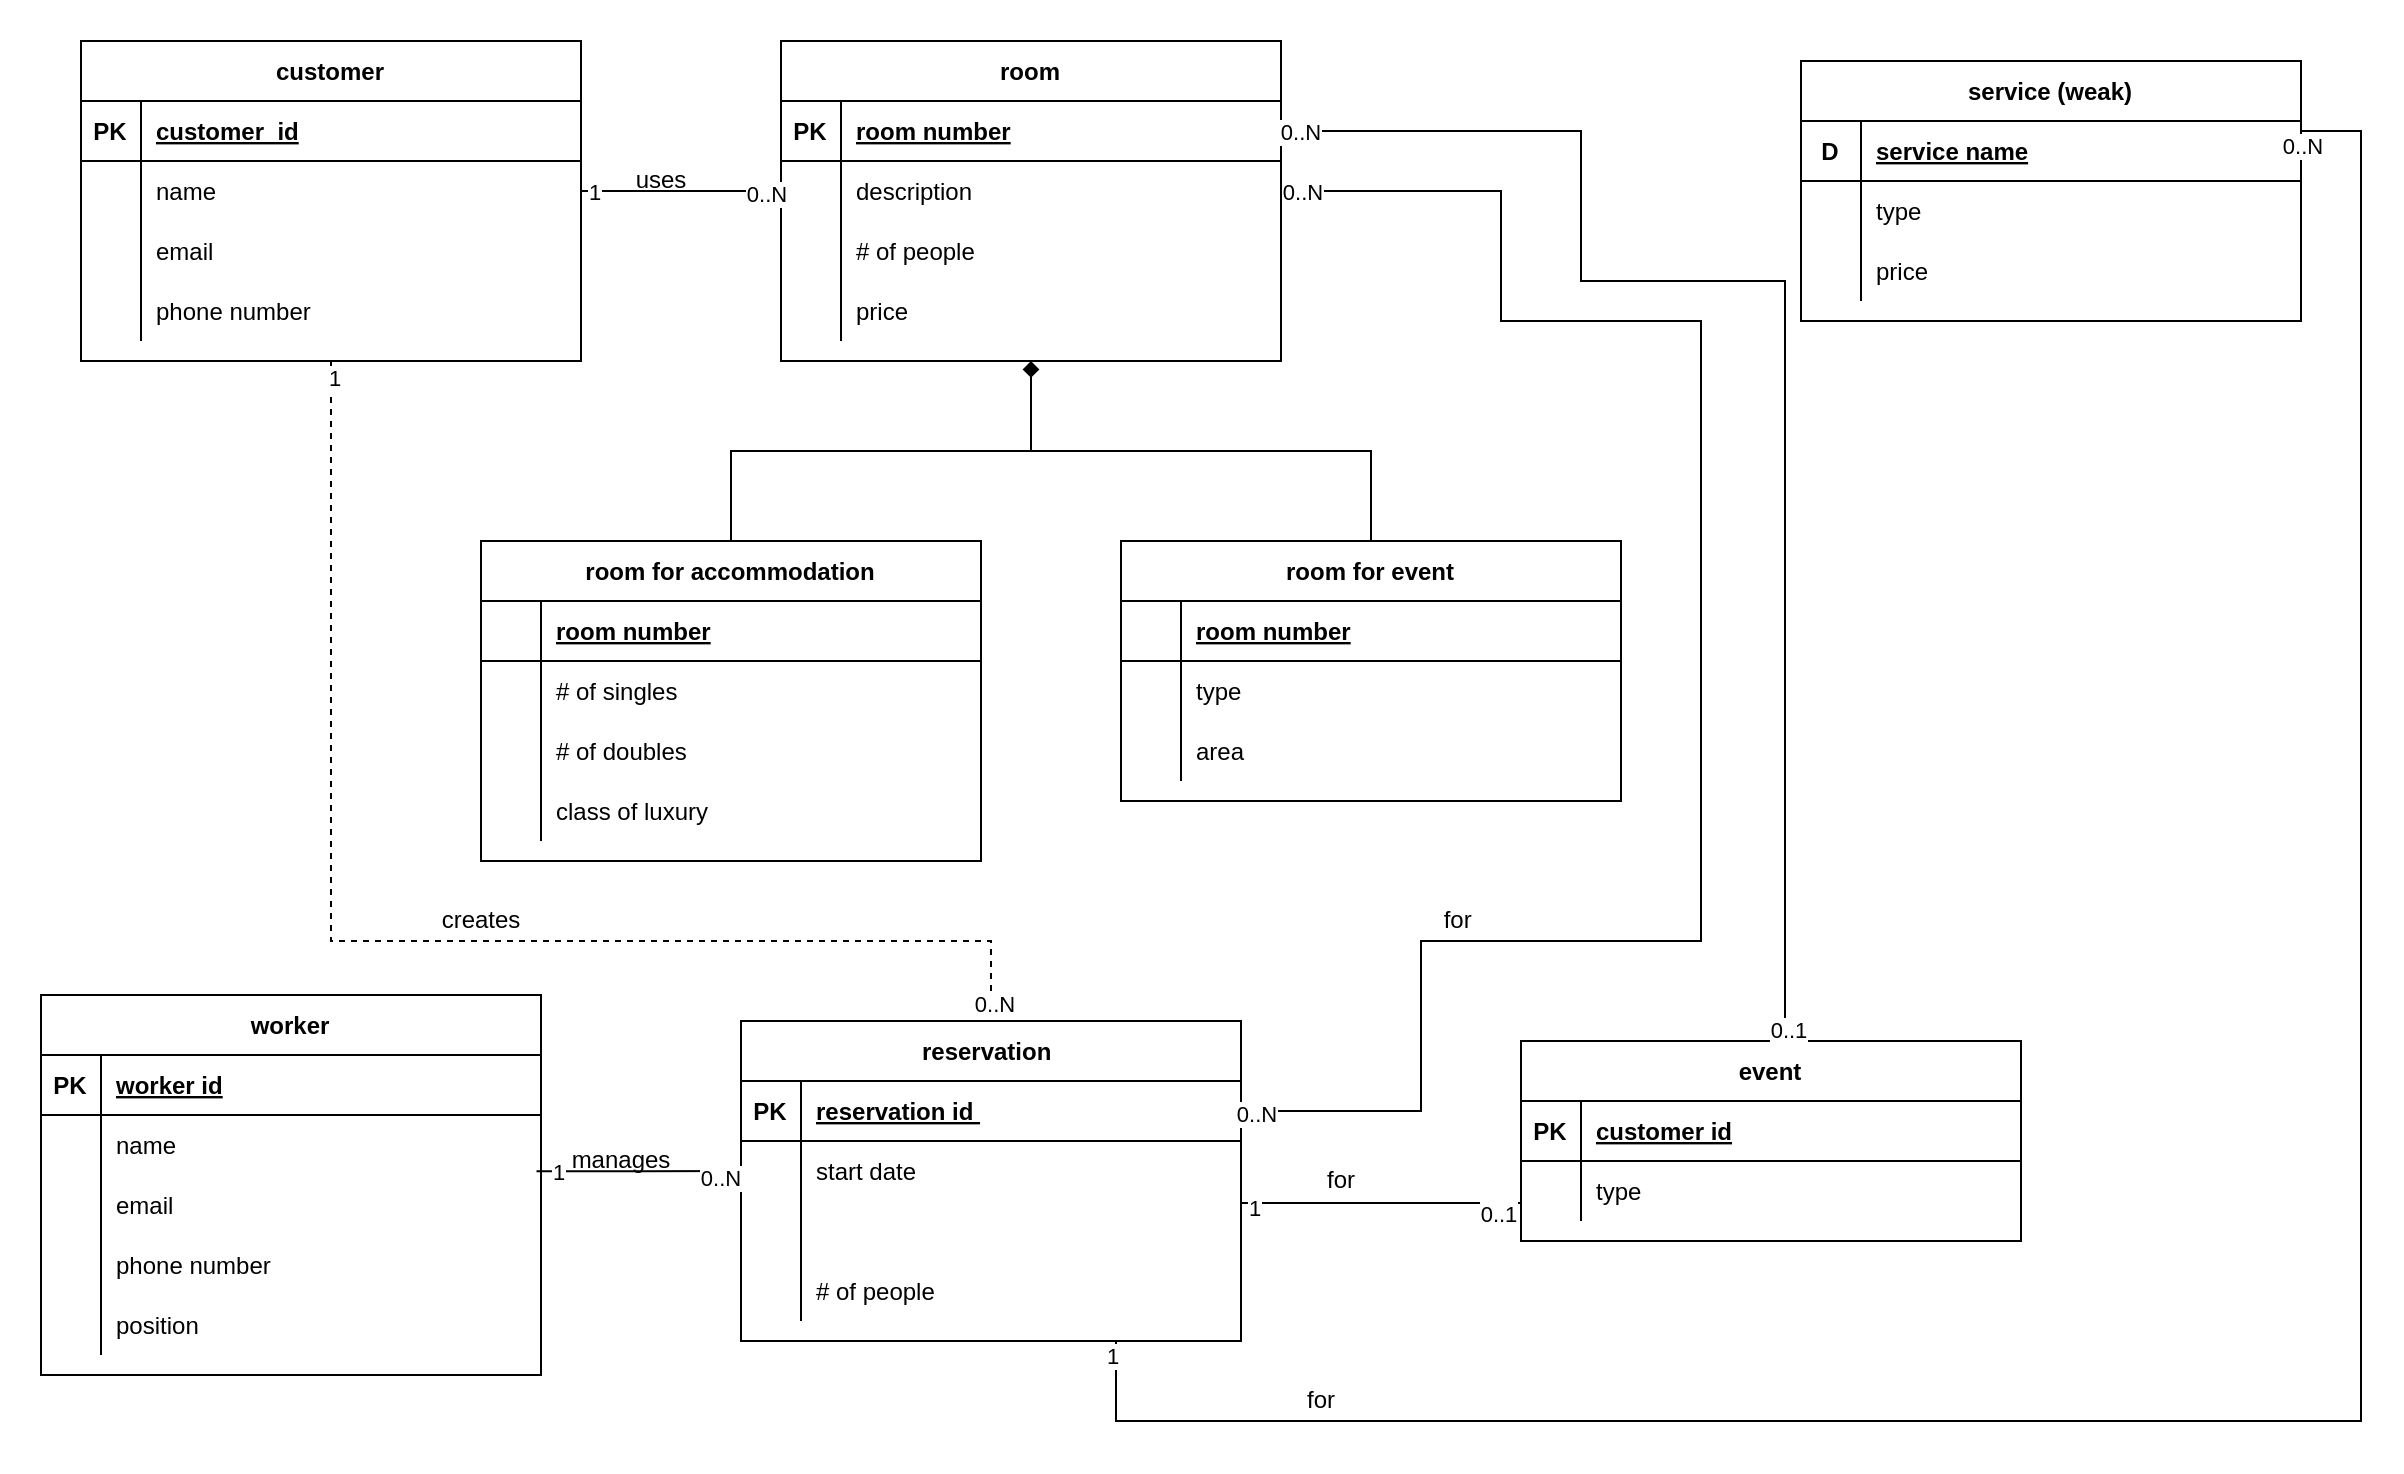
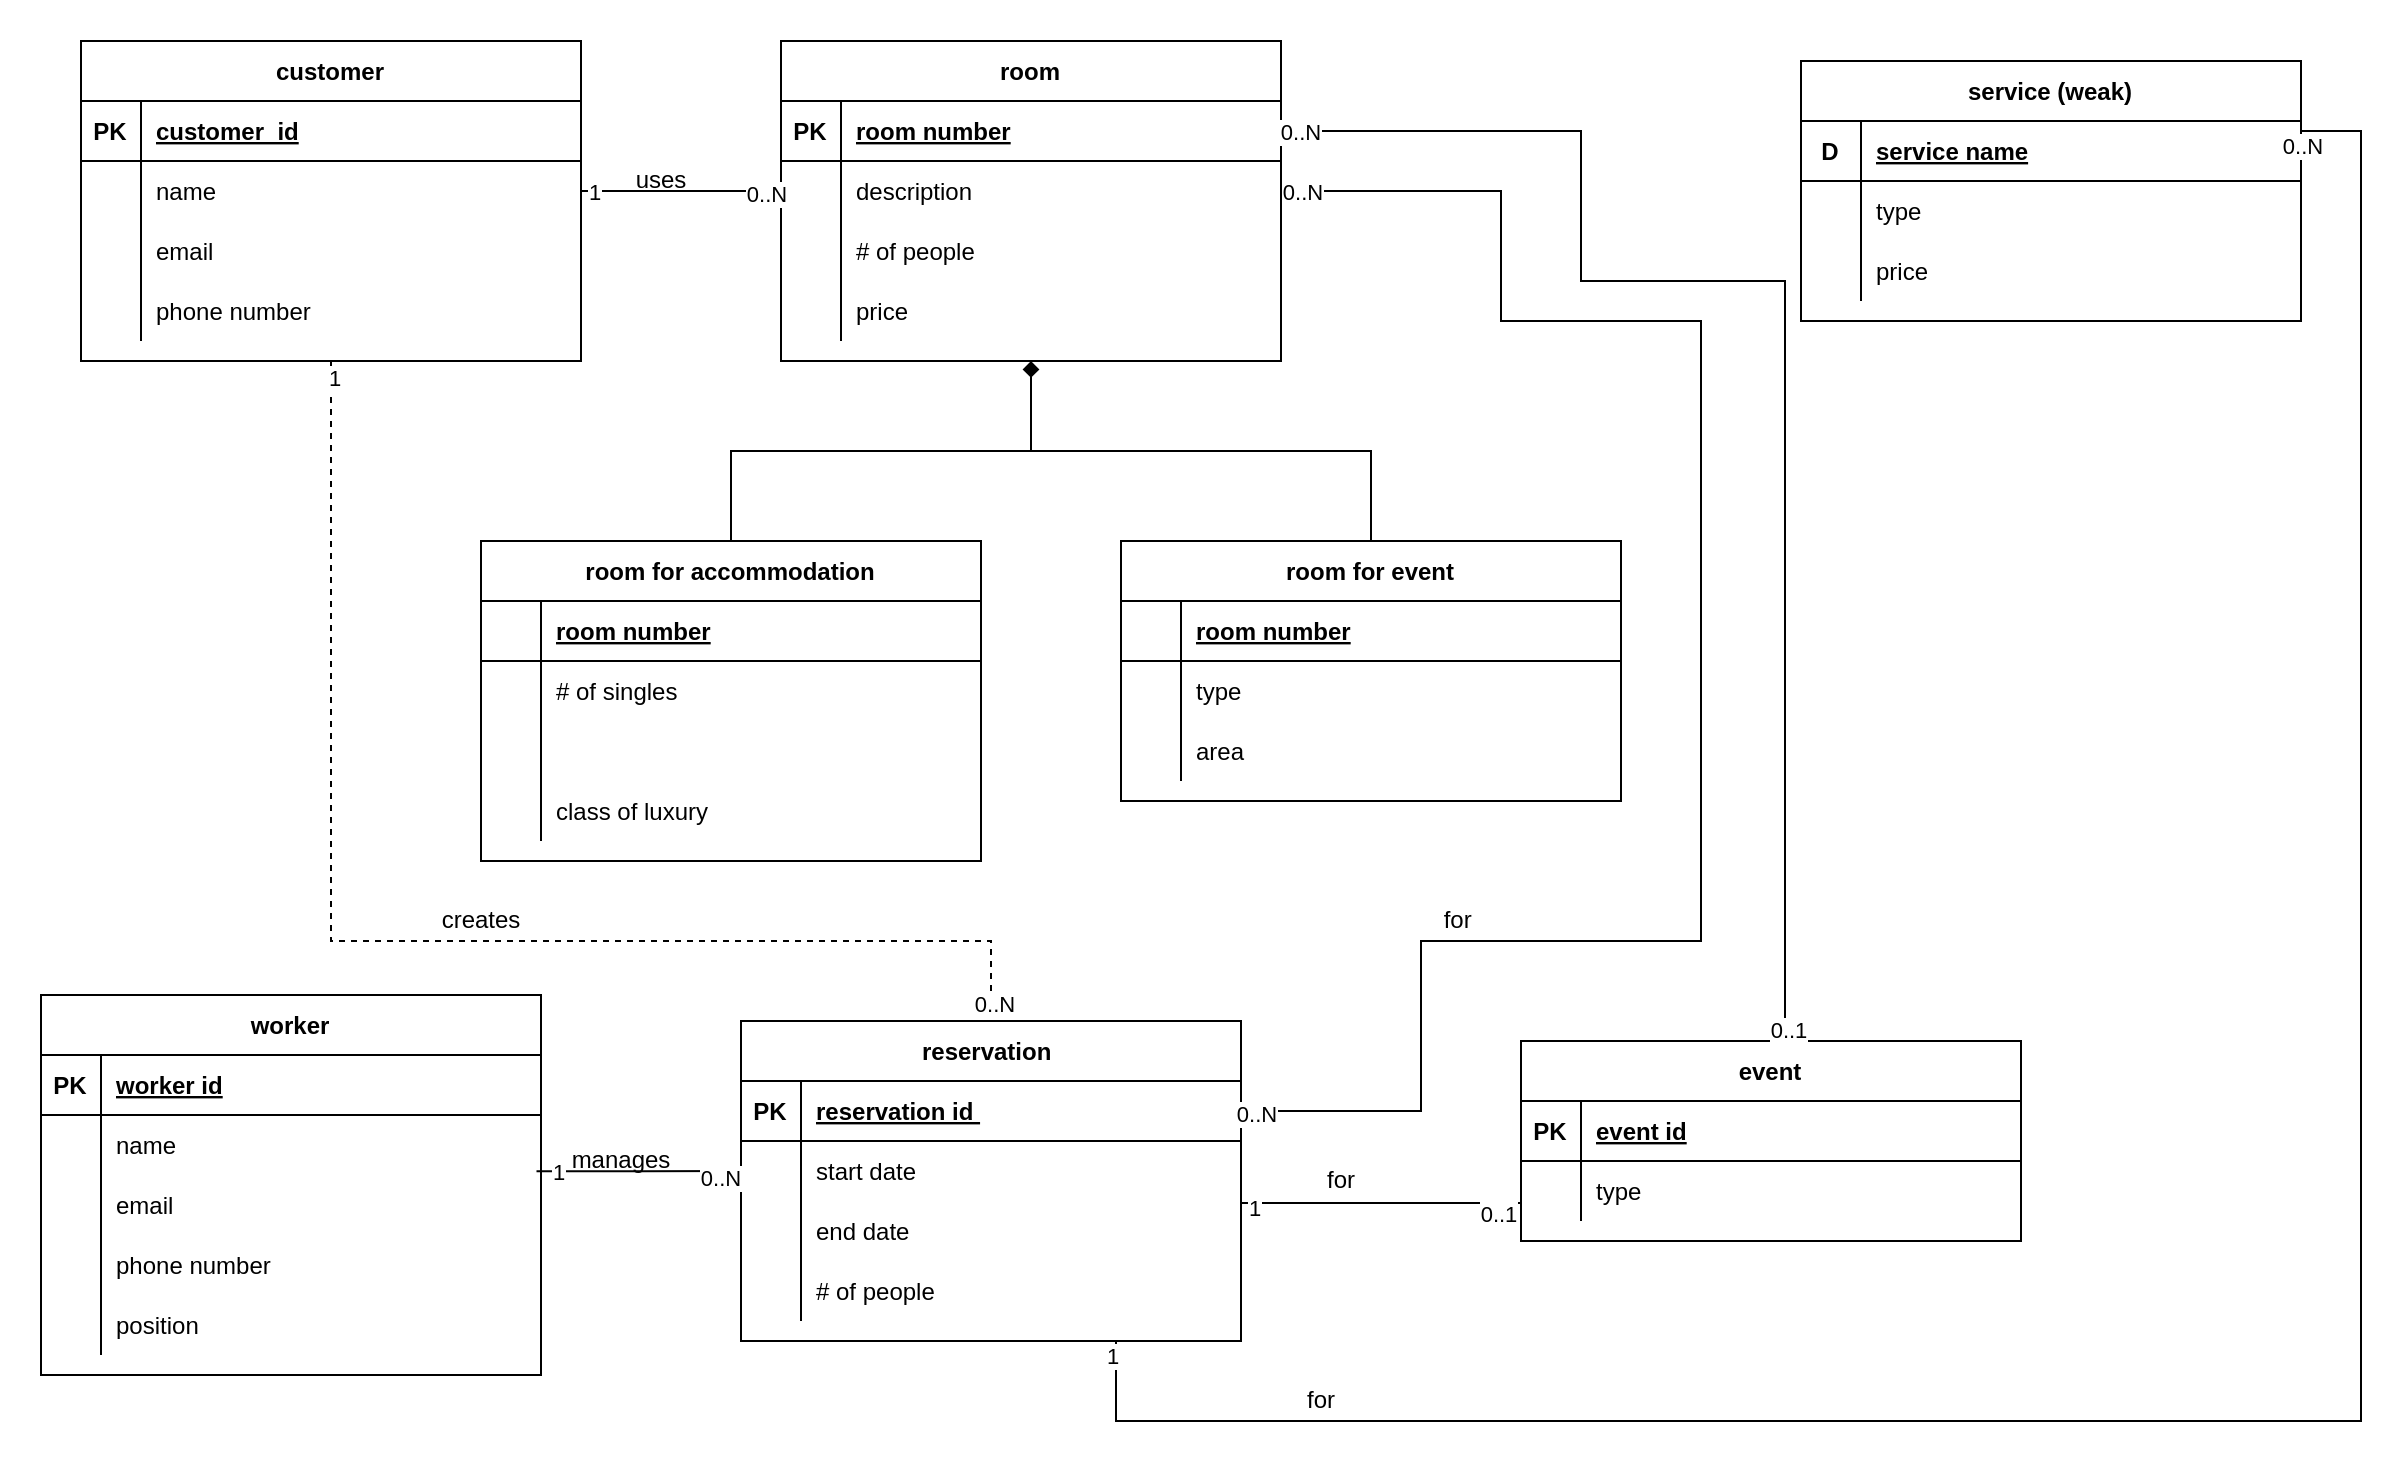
- <mxCell id="99" value="# of doubles" style="shape=partialRectangle;overflow=hidden;connectable=0;fillColor=none;top=0;left=0;bottom=0;right=0;align=left;spacingLeft=6;" parent="97" vertex="1"><mxGeometry x="30" width="220" height="30" as="geometry"><mxRectangle width="220" height="30" as="alternateBounds" /></mxGeometry></mxCell>
- <mxCell id="63" value="customer id" style="shape=partialRectangle;overflow=hidden;connectable=0;fillColor=none;top=0;left=0;bottom=0;right=0;align=left;spacingLeft=6;fontStyle=5;" parent="61" vertex="1"><mxGeometry x="30" width="220" height="30" as="geometry"><mxRectangle width="220" height="30" as="alternateBounds" /></mxGeometry></mxCell>
+ <mxCell id="63" value="event id" style="shape=partialRectangle;overflow=hidden;connectable=0;fillColor=none;top=0;left=0;bottom=0;right=0;align=left;spacingLeft=6;fontStyle=5;" parent="61" vertex="1"><mxGeometry x="30" width="220" height="30" as="geometry"><mxRectangle width="220" height="30" as="alternateBounds" /></mxGeometry></mxCell>
+ <mxCell id="11" value="end date" style="shape=partialRectangle;overflow=hidden;connectable=0;fillColor=none;top=0;left=0;bottom=0;right=0;align=left;spacingLeft=6;" parent="9" vertex="1"><mxGeometry x="30" width="220" height="30" as="geometry"><mxRectangle width="220" height="30" as="alternateBounds" /></mxGeometry></mxCell>
